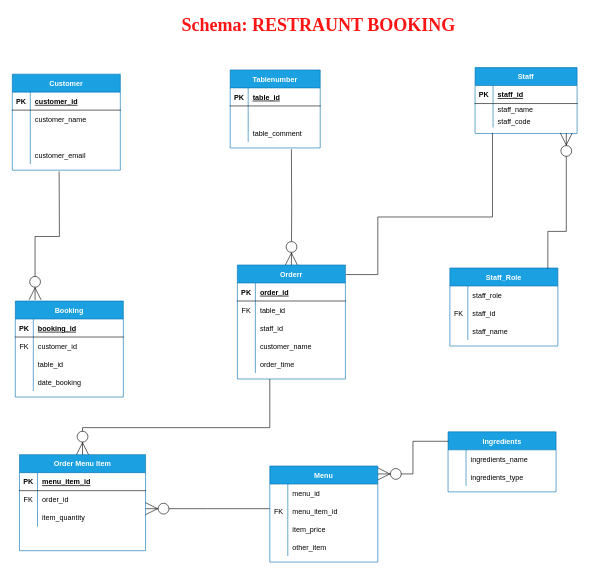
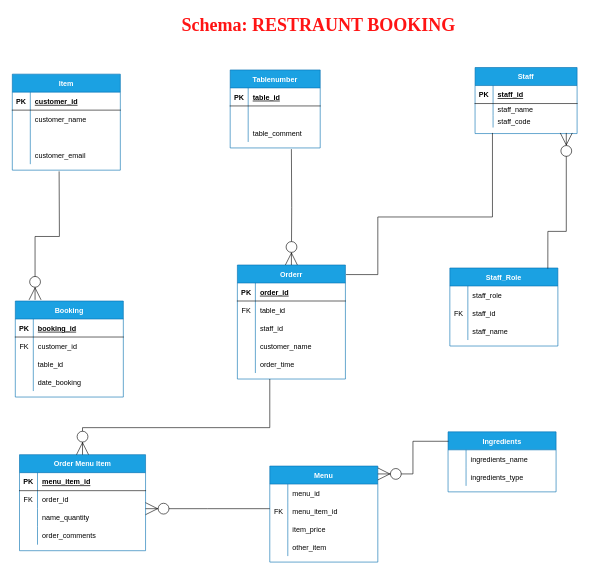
- <mxCell id="34" value="Customer" style="shape=table;startSize=30;container=1;collapsible=1;childLayout=tableLayout;fixedRows=1;rowLines=0;fontStyle=1;align=center;resizeLast=1;fillColor=#1ba1e2;strokeColor=#006EAF;fontColor=#ffffff;" parent="1" vertex="1"><mxGeometry x="20" y="123" width="180" height="160" as="geometry" /></mxCell>
+ <mxCell id="34" value="Item" style="shape=table;startSize=30;container=1;collapsible=1;childLayout=tableLayout;fixedRows=1;rowLines=0;fontStyle=1;align=center;resizeLast=1;fillColor=#1ba1e2;strokeColor=#006EAF;fontColor=#ffffff;" parent="1" vertex="1"><mxGeometry x="20" y="123" width="180" height="160" as="geometry" /></mxCell>
- <mxCell id="101" value="item_quantity" style="shape=partialRectangle;connectable=0;fillColor=none;top=0;left=0;bottom=0;right=0;align=left;spacingLeft=6;overflow=hidden;" parent="99" vertex="1"><mxGeometry x="30" width="180" height="30" as="geometry"><mxRectangle width="180" height="30" as="alternateBounds" /></mxGeometry></mxCell>
+ <mxCell id="101" value="name_quantity" style="shape=partialRectangle;connectable=0;fillColor=none;top=0;left=0;bottom=0;right=0;align=left;spacingLeft=6;overflow=hidden;" parent="99" vertex="1"><mxGeometry x="30" width="180" height="30" as="geometry"><mxRectangle width="180" height="30" as="alternateBounds" /></mxGeometry></mxCell>
+ <mxCell id="104" value="order_comments" style="shape=partialRectangle;connectable=0;fillColor=none;top=0;left=0;bottom=0;right=0;align=left;spacingLeft=6;overflow=hidden;" parent="102" vertex="1"><mxGeometry x="30" width="180" height="30" as="geometry"><mxRectangle width="180" height="30" as="alternateBounds" /></mxGeometry></mxCell>
